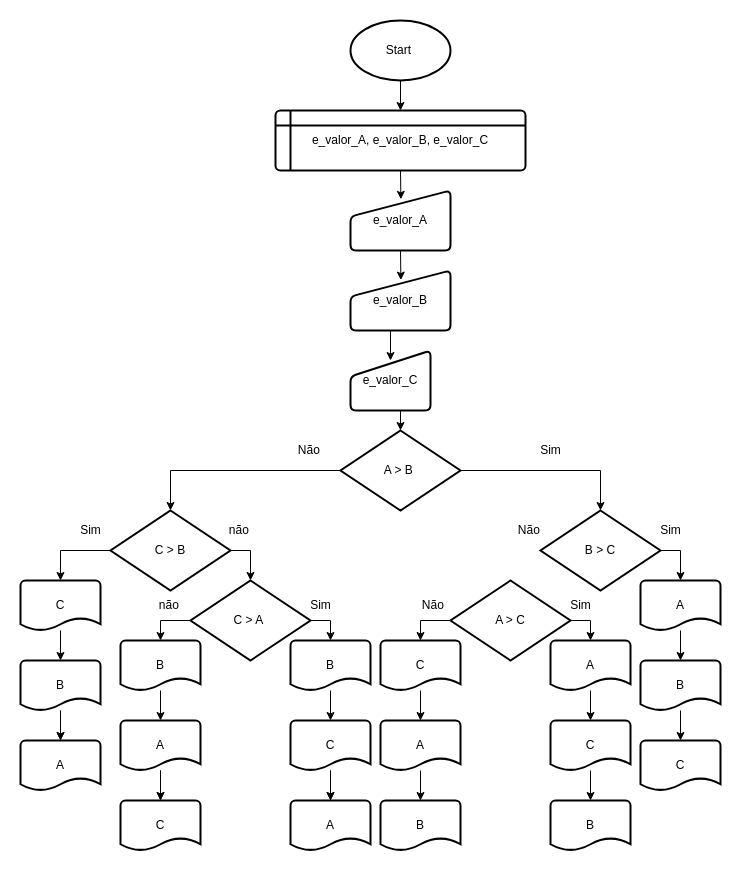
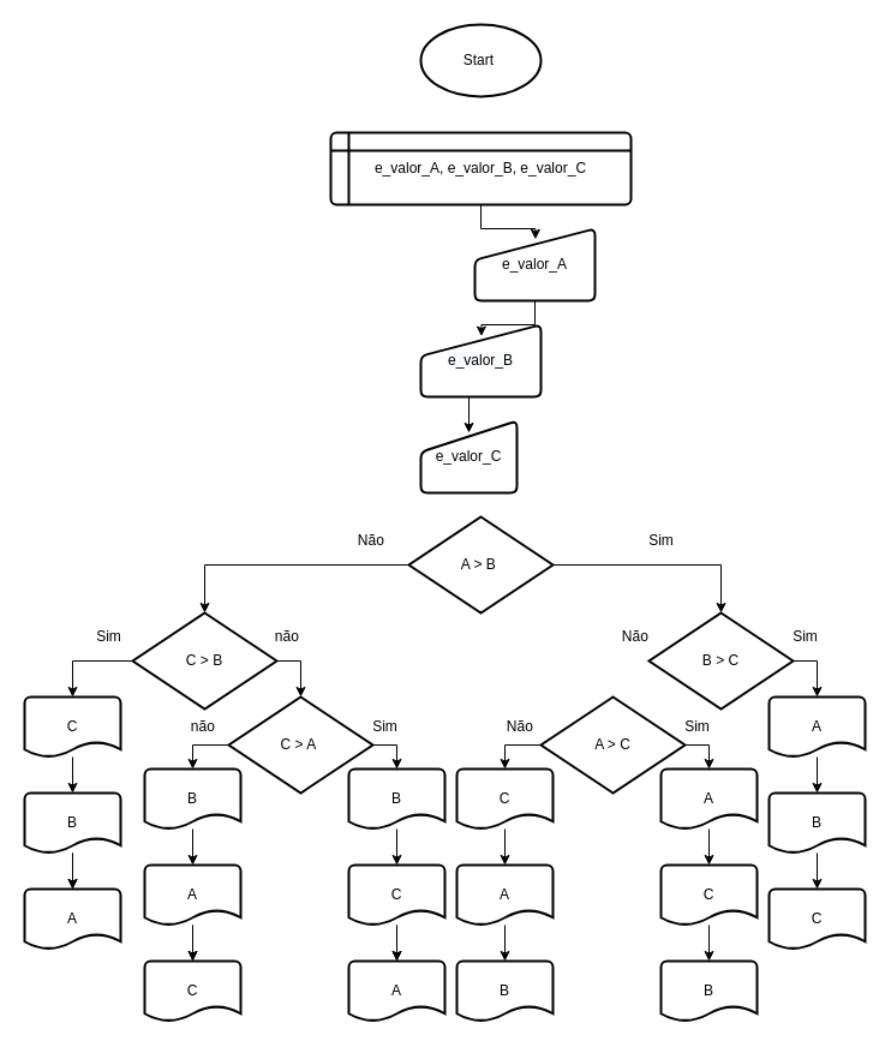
- <mxCell id="2" style="edgeStyle=orthogonalEdgeStyle;rounded=0;orthogonalLoop=1;jettySize=auto;html=1;exitX=0.5;exitY=1;exitDx=0;exitDy=0;exitPerimeter=0;entryX=0.5;entryY=0;entryDx=0;entryDy=0;" edge="1" parent="1" source="3" target="7"><mxGeometry relative="1" as="geometry" /></mxCell>
- <mxCell id="5" value="&lt;span&gt;e_valor_A&lt;/span&gt;" style="html=1;strokeWidth=2;shape=manualInput;whiteSpace=wrap;rounded=1;size=26;arcSize=11;" vertex="1" parent="1"><mxGeometry x="350" y="190" width="100" height="60" as="geometry" /></mxCell>
+ <mxCell id="5" value="&lt;span&gt;e_valor_A&lt;/span&gt;" style="html=1;strokeWidth=2;shape=manualInput;whiteSpace=wrap;rounded=1;size=26;arcSize=11;" vertex="1" parent="1"><mxGeometry x="395" y="190" width="100" height="60" as="geometry" /></mxCell>
- <mxCell id="10" style="edgeStyle=orthogonalEdgeStyle;rounded=0;orthogonalLoop=1;jettySize=auto;html=1;exitX=0.5;exitY=1;exitDx=0;exitDy=0;entryX=0.5;entryY=0;entryDx=0;entryDy=0;entryPerimeter=0;" edge="1" parent="1" source="11" target="14"><mxGeometry relative="1" as="geometry" /></mxCell>
